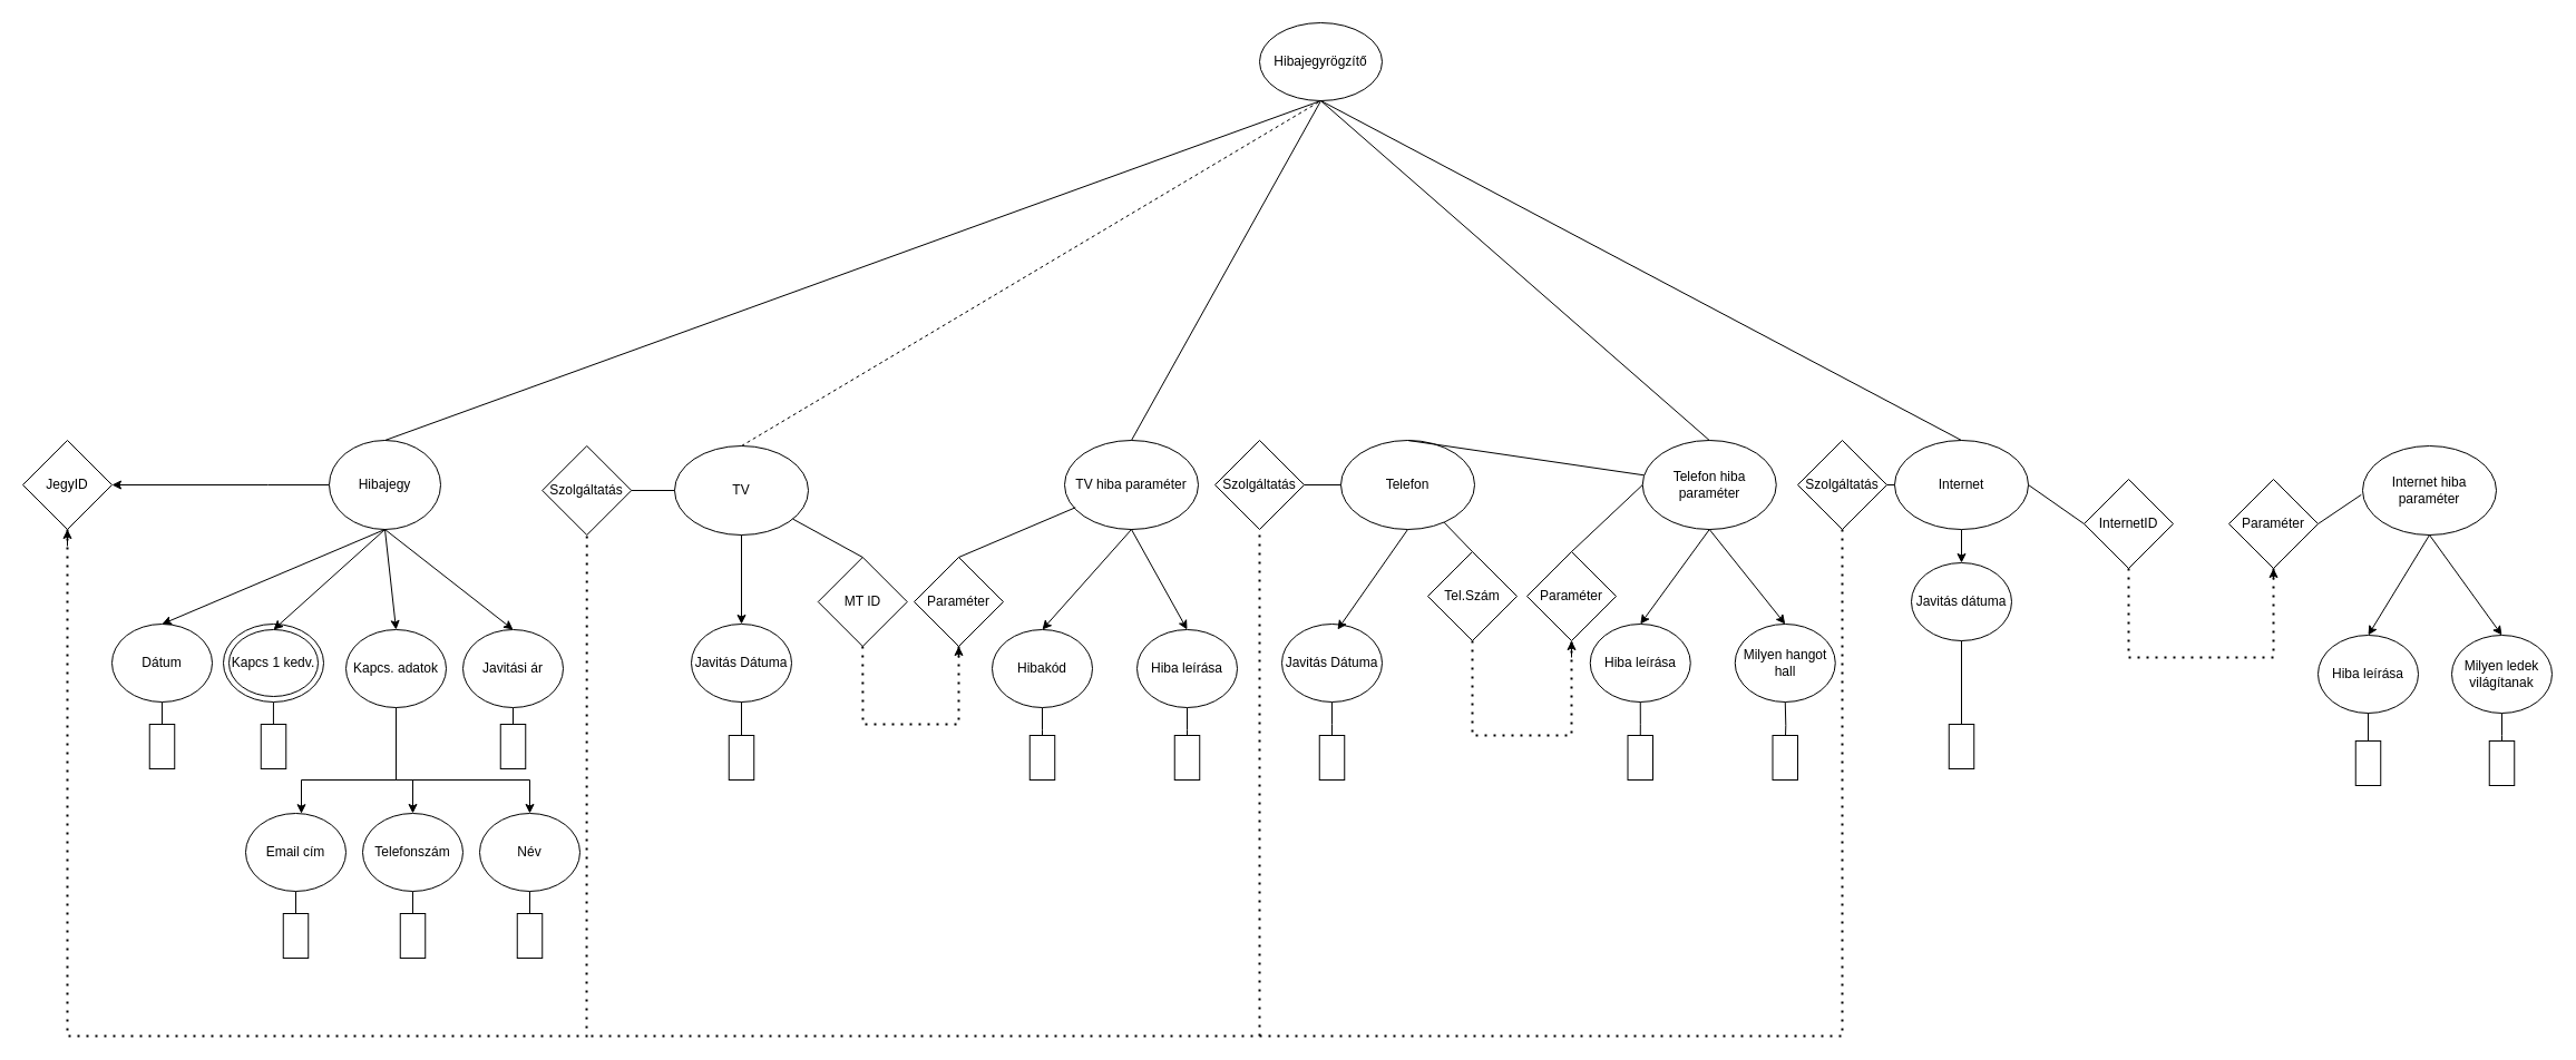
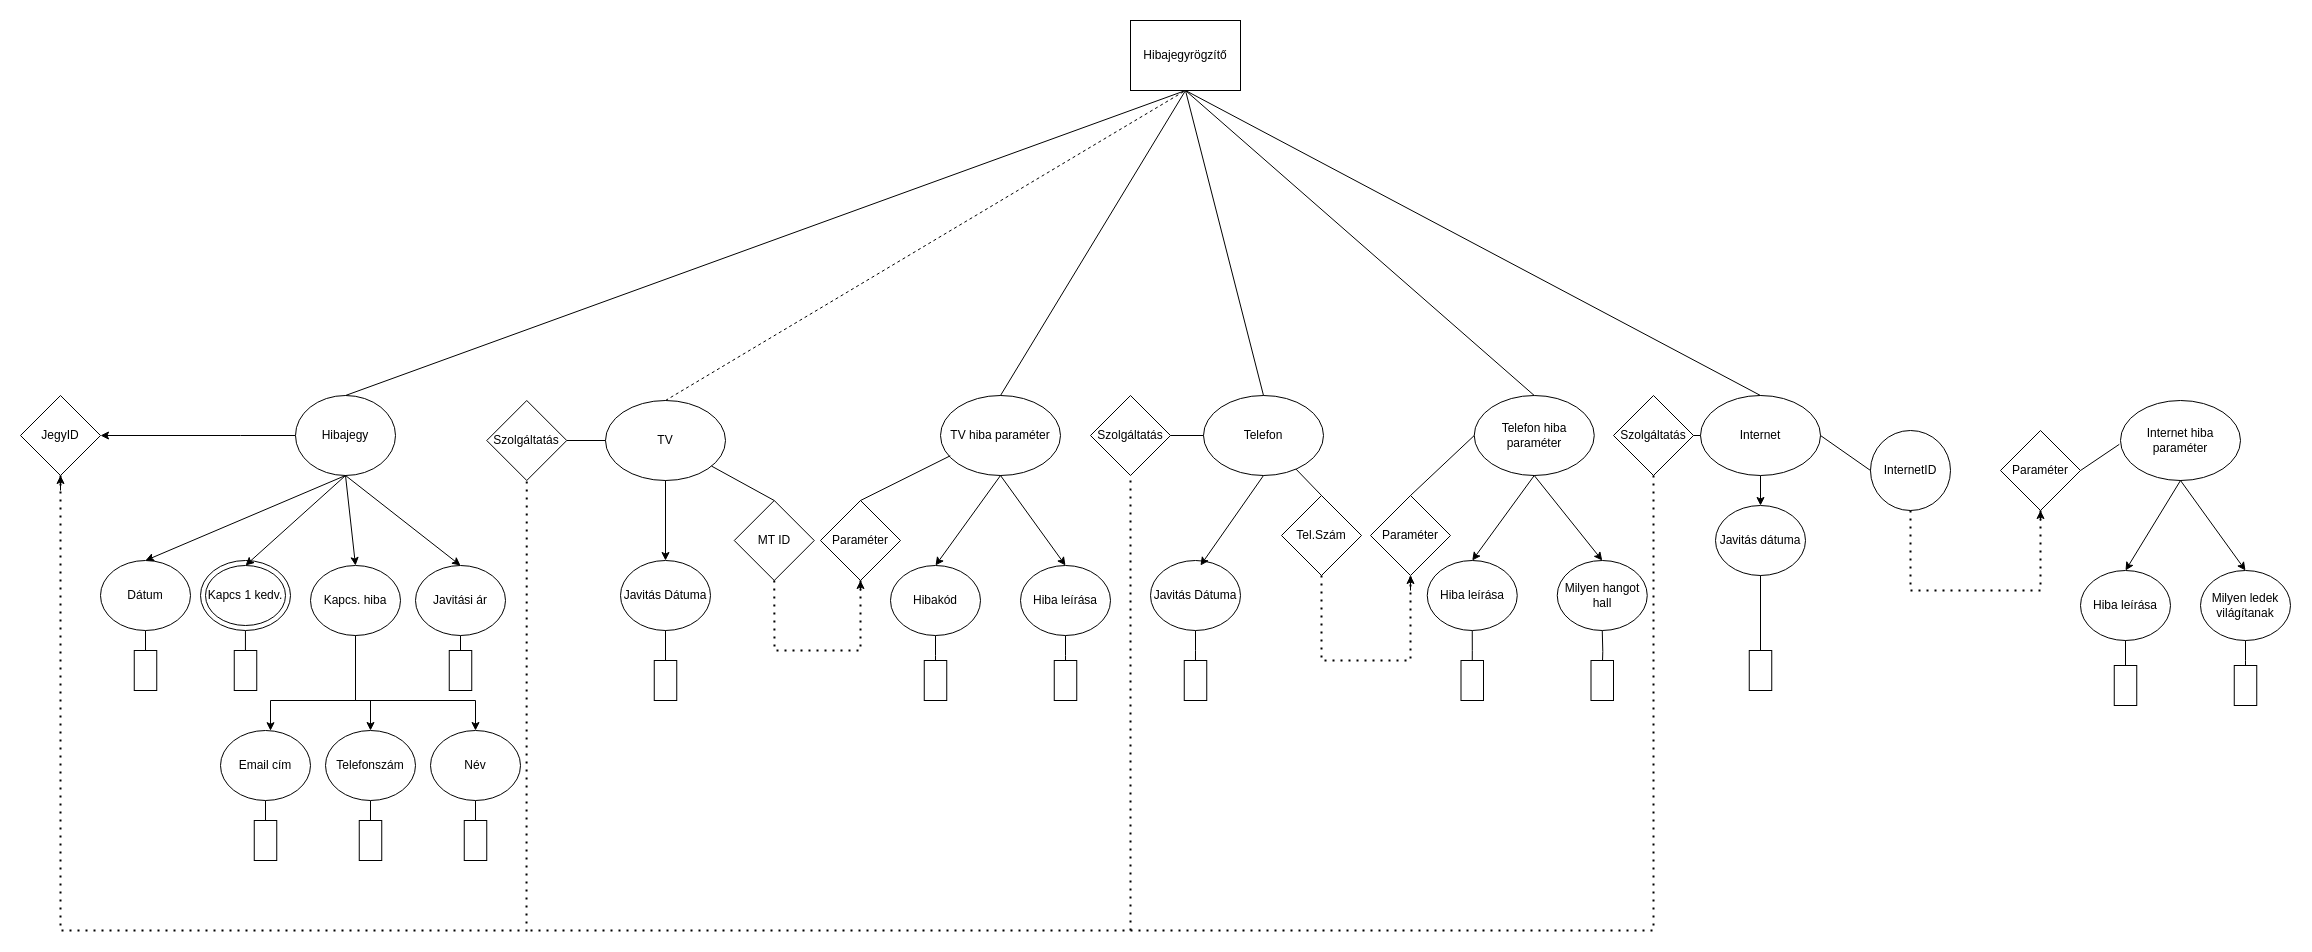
- <mxCell id="2" value="Hibajegyrögzítő" style="ellipse;whiteSpace=wrap;html=1;" parent="1" vertex="1"><mxGeometry x="1130" y="20" width="110" height="70" as="geometry" /></mxCell>
+ <mxCell id="2" value="Hibajegyrögzítő" style="whiteSpace=wrap;html=1;rounded=0;" parent="1" vertex="1"><mxGeometry x="1130" y="20" width="110" height="70" as="geometry" /></mxCell>
- <mxCell id="70" value="" style="endArrow=none;html=1;rounded=0;exitX=0.5;exitY=0;exitDx=0;exitDy=0;" edge="1" parent="1" source="24" target="27"><mxGeometry width="50" height="50" relative="1" as="geometry"><mxPoint x="960" y="420" as="sourcePoint" /><mxPoint x="1010" y="370" as="targetPoint" /></mxGeometry></mxCell>
+ <mxCell id="70" value="" style="endArrow=none;html=1;rounded=0;entryX=0.5;entryY=1;entryDx=0;entryDy=0;exitX=0.5;exitY=0;exitDx=0;exitDy=0;" edge="1" parent="1" source="24" target="2"><mxGeometry width="50" height="50" relative="1" as="geometry"><mxPoint x="960" y="420" as="sourcePoint" /><mxPoint x="1010" y="370" as="targetPoint" /></mxGeometry></mxCell>
- <mxCell id="39" value="TV hiba paraméter" style="ellipse;whiteSpace=wrap;html=1;" parent="1" vertex="1"><mxGeometry x="955" y="395" width="120" height="80" as="geometry" /></mxCell>
+ <mxCell id="39" value="TV hiba paraméter" style="ellipse;whiteSpace=wrap;html=1;" parent="1" vertex="1"><mxGeometry x="940" y="395" width="120" height="80" as="geometry" /></mxCell>
- <mxCell id="53" value="InternetID" style="rhombus;whiteSpace=wrap;html=1;" parent="1" vertex="1"><mxGeometry x="1870" y="430" width="80" height="80" as="geometry" /></mxCell>
+ <mxCell id="53" value="InternetID" style="ellipse;whiteSpace=wrap;html=1;" parent="1" vertex="1"><mxGeometry x="1870" y="430" width="80" height="80" as="geometry" /></mxCell>
- <mxCell id="8" value="Kapcs. adatok" style="ellipse;whiteSpace=wrap;html=1;" parent="1" vertex="1"><mxGeometry x="310" y="565" width="90" height="70" as="geometry" /></mxCell>
+ <mxCell id="8" value="Kapcs. hiba" style="ellipse;whiteSpace=wrap;html=1;" parent="1" vertex="1"><mxGeometry x="310" y="565" width="90" height="70" as="geometry" /></mxCell>
